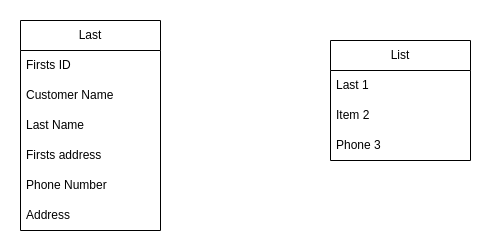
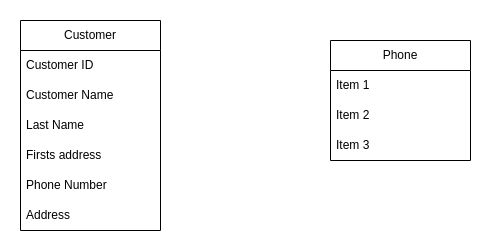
- <mxCell id="2" value="Last" style="swimlane;fontStyle=0;childLayout=stackLayout;horizontal=1;startSize=30;horizontalStack=0;resizeParent=1;resizeParentMax=0;resizeLast=0;collapsible=1;marginBottom=0;whiteSpace=wrap;html=1;" parent="1" vertex="1"><mxGeometry x="20" y="20" width="140" height="210" as="geometry" /></mxCell>
+ <mxCell id="2" value="Customer" style="swimlane;fontStyle=0;childLayout=stackLayout;horizontal=1;startSize=30;horizontalStack=0;resizeParent=1;resizeParentMax=0;resizeLast=0;collapsible=1;marginBottom=0;whiteSpace=wrap;html=1;" parent="1" vertex="1"><mxGeometry x="20" y="20" width="140" height="210" as="geometry" /></mxCell>
- <mxCell id="9" value="List" style="swimlane;fontStyle=0;childLayout=stackLayout;horizontal=1;startSize=30;horizontalStack=0;resizeParent=1;resizeParentMax=0;resizeLast=0;collapsible=1;marginBottom=0;whiteSpace=wrap;html=1;" vertex="1" parent="1"><mxGeometry x="330" y="40" width="140" height="120" as="geometry" /></mxCell>
+ <mxCell id="9" value="Phone" style="swimlane;fontStyle=0;childLayout=stackLayout;horizontal=1;startSize=30;horizontalStack=0;resizeParent=1;resizeParentMax=0;resizeLast=0;collapsible=1;marginBottom=0;whiteSpace=wrap;html=1;" vertex="1" parent="1"><mxGeometry x="330" y="40" width="140" height="120" as="geometry" /></mxCell>
- <mxCell id="3" value="Firsts ID" style="text;strokeColor=none;fillColor=none;align=left;verticalAlign=middle;spacingLeft=4;spacingRight=4;overflow=hidden;points=[[0,0.5],[1,0.5]];portConstraint=eastwest;rotatable=0;whiteSpace=wrap;html=1;" parent="2" vertex="1"><mxGeometry y="30" width="140" height="30" as="geometry" /></mxCell>
+ <mxCell id="3" value="Customer ID" style="text;strokeColor=none;fillColor=none;align=left;verticalAlign=middle;spacingLeft=4;spacingRight=4;overflow=hidden;points=[[0,0.5],[1,0.5]];portConstraint=eastwest;rotatable=0;whiteSpace=wrap;html=1;" parent="2" vertex="1"><mxGeometry y="30" width="140" height="30" as="geometry" /></mxCell>
- <mxCell id="10" value="Last 1" style="text;strokeColor=none;fillColor=none;align=left;verticalAlign=middle;spacingLeft=4;spacingRight=4;overflow=hidden;points=[[0,0.5],[1,0.5]];portConstraint=eastwest;rotatable=0;whiteSpace=wrap;html=1;" vertex="1" parent="9"><mxGeometry y="30" width="140" height="30" as="geometry" /></mxCell>
+ <mxCell id="10" value="Item 1" style="text;strokeColor=none;fillColor=none;align=left;verticalAlign=middle;spacingLeft=4;spacingRight=4;overflow=hidden;points=[[0,0.5],[1,0.5]];portConstraint=eastwest;rotatable=0;whiteSpace=wrap;html=1;" vertex="1" parent="9"><mxGeometry y="30" width="140" height="30" as="geometry" /></mxCell>
- <mxCell id="12" value="Phone 3" style="text;strokeColor=none;fillColor=none;align=left;verticalAlign=middle;spacingLeft=4;spacingRight=4;overflow=hidden;points=[[0,0.5],[1,0.5]];portConstraint=eastwest;rotatable=0;whiteSpace=wrap;html=1;" vertex="1" parent="9"><mxGeometry y="90" width="140" height="30" as="geometry" /></mxCell>
+ <mxCell id="12" value="Item 3" style="text;strokeColor=none;fillColor=none;align=left;verticalAlign=middle;spacingLeft=4;spacingRight=4;overflow=hidden;points=[[0,0.5],[1,0.5]];portConstraint=eastwest;rotatable=0;whiteSpace=wrap;html=1;" vertex="1" parent="9"><mxGeometry y="90" width="140" height="30" as="geometry" /></mxCell>
